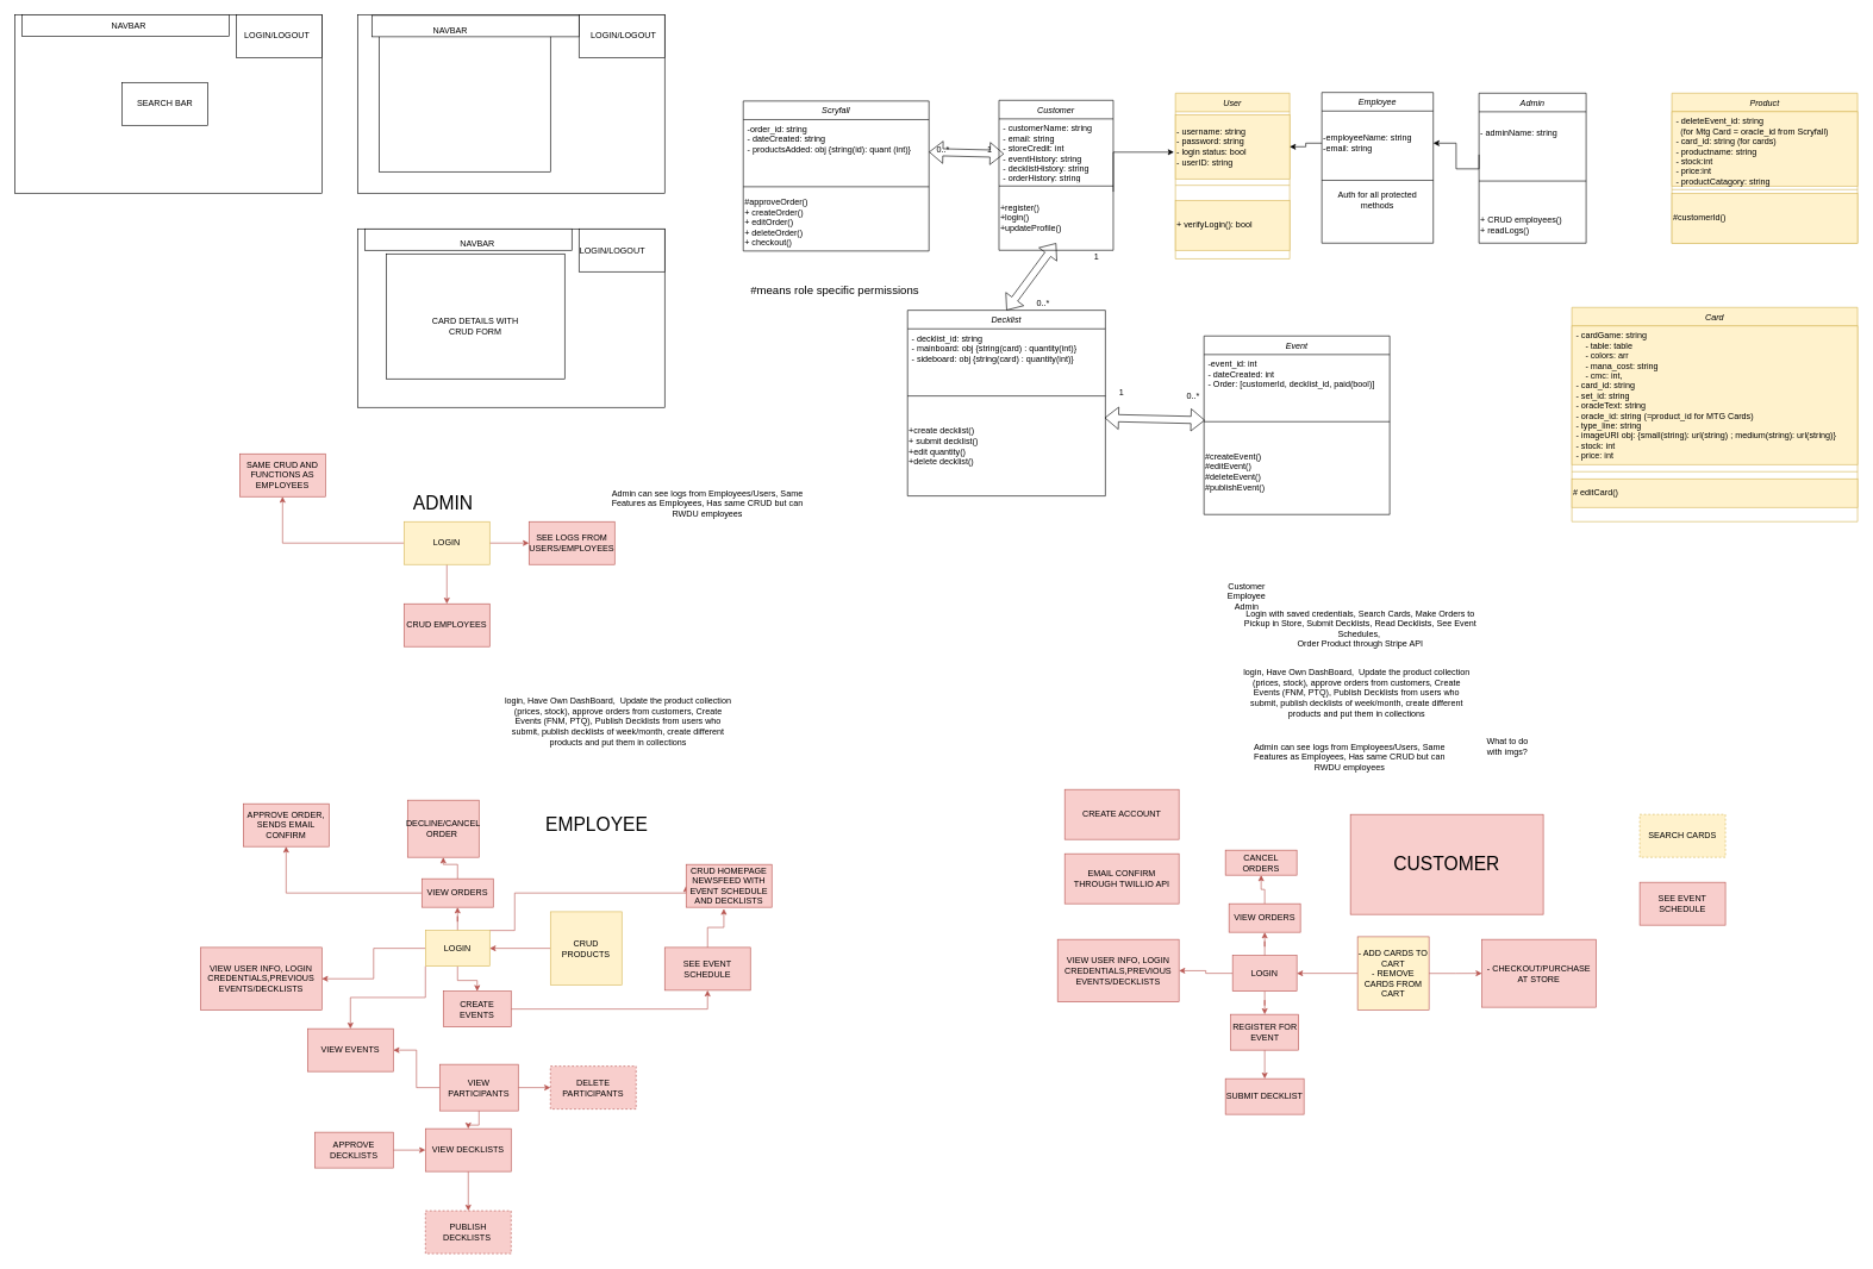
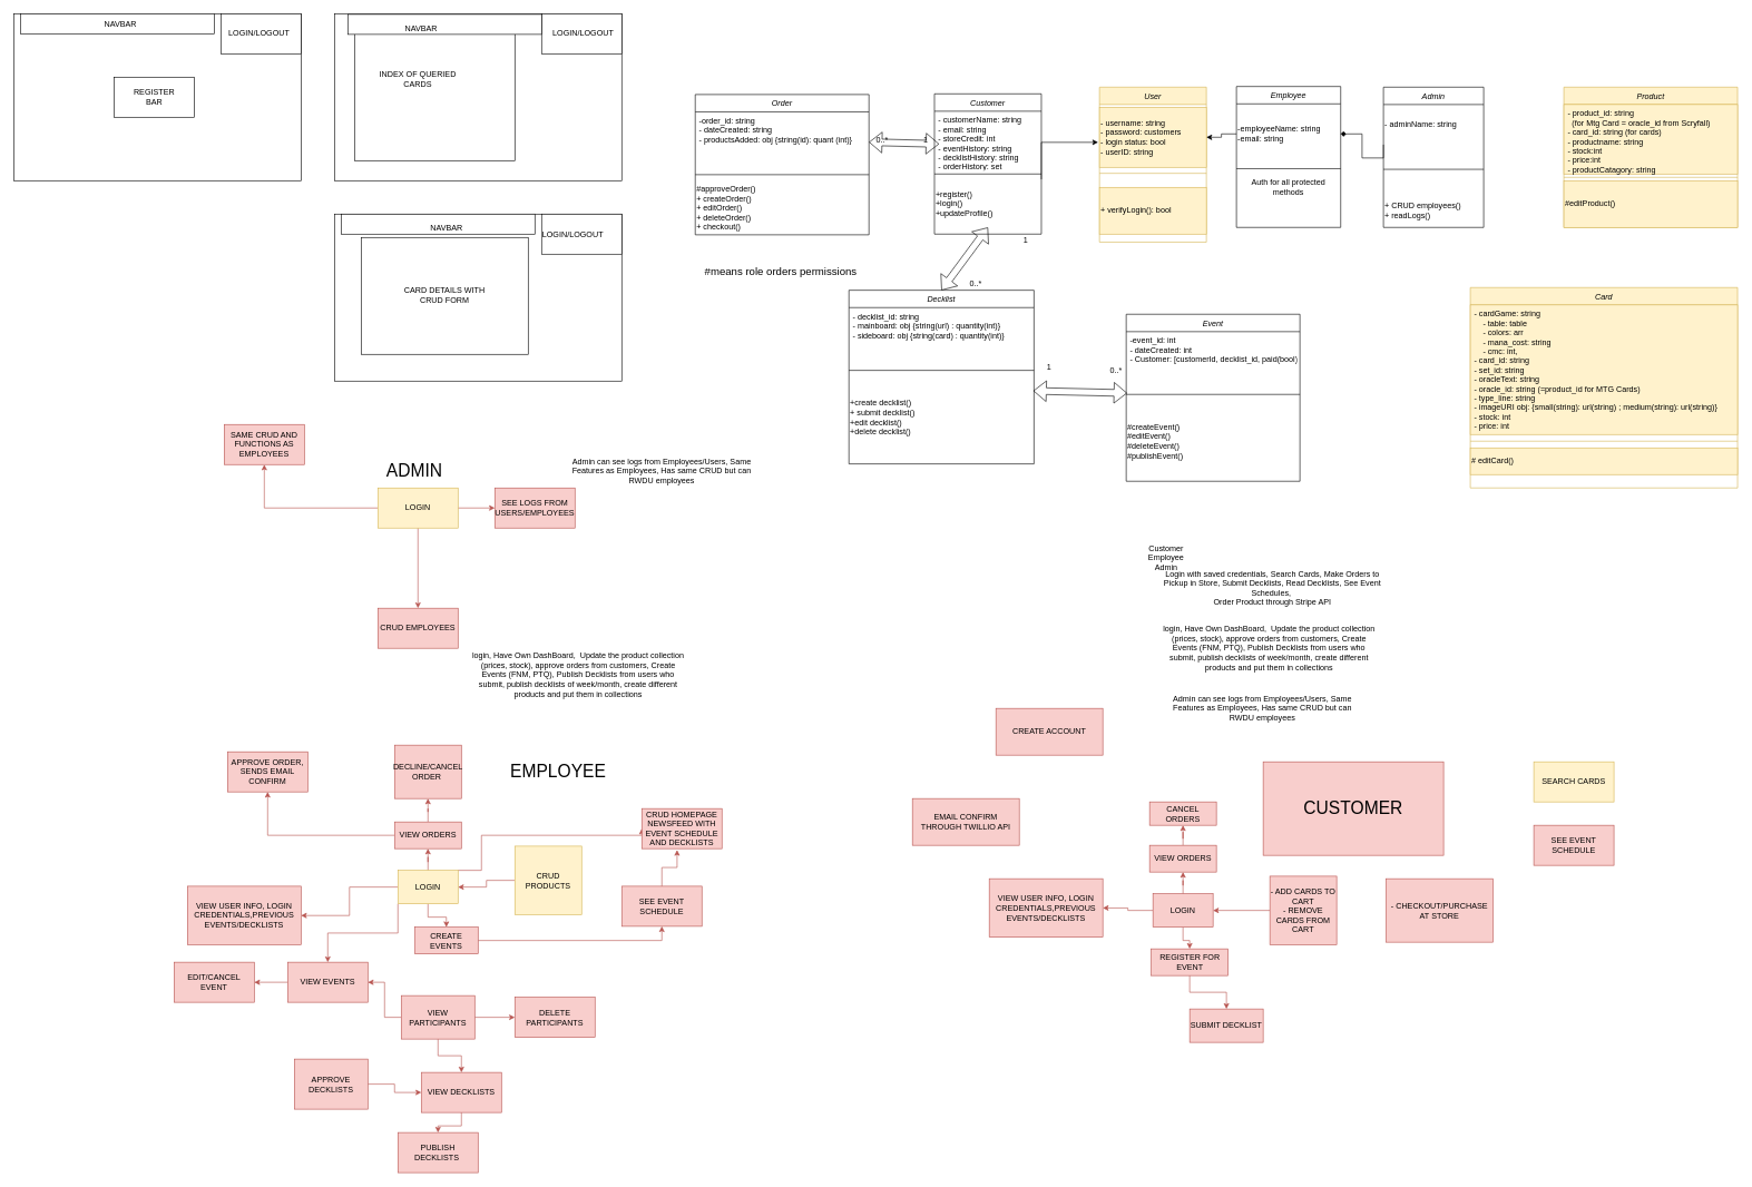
+ <mxCell id="131" value="INDEX OF QUERIED CARDS" style="text;html=1;strokeColor=none;fillColor=none;align=center;verticalAlign=middle;whiteSpace=wrap;rounded=0;" vertex="1" parent="1"><mxGeometry x="550" y="56" width="150" height="124" as="geometry" /></mxCell>
- <mxCell id="130" value="SEARCH BAR" style="text;html=1;strokeColor=none;fillColor=none;align=center;verticalAlign=middle;whiteSpace=wrap;rounded=0;" vertex="1" parent="1"><mxGeometry x="187.5" y="115" width="85" height="59" as="geometry" /></mxCell>
+ <mxCell id="130" value="REGISTER BAR" style="text;html=1;strokeColor=none;fillColor=none;align=center;verticalAlign=middle;whiteSpace=wrap;rounded=0;" vertex="1" parent="1"><mxGeometry x="187.5" y="115" width="85" height="59" as="geometry" /></mxCell>
- <mxCell id="110" value="Scryfall" style="swimlane;fontStyle=2;align=center;verticalAlign=top;childLayout=stackLayout;horizontal=1;startSize=26;horizontalStack=0;resizeParent=1;resizeLast=0;collapsible=1;marginBottom=0;rounded=0;shadow=0;strokeWidth=1;" parent="1" vertex="1"><mxGeometry x="1040" y="141" width="260" height="210" as="geometry"><mxRectangle x="230" y="140" width="160" height="26" as="alternateBounds" /></mxGeometry></mxCell>
+ <mxCell id="110" value="Order" style="swimlane;fontStyle=2;align=center;verticalAlign=top;childLayout=stackLayout;horizontal=1;startSize=26;horizontalStack=0;resizeParent=1;resizeLast=0;collapsible=1;marginBottom=0;rounded=0;shadow=0;strokeWidth=1;" parent="1" vertex="1"><mxGeometry x="1040" y="141" width="260" height="210" as="geometry"><mxRectangle x="230" y="140" width="160" height="26" as="alternateBounds" /></mxGeometry></mxCell>
- <mxCell id="98" value="- deleteEvent_id: string&#10;  (for Mtg Card = oracle_id from Scryfall)&#10;- card_id: string (for cards)&#10;- productname: string&#10;- stock:int&#10;- price:int &#10;- productCatagory: string" style="text;align=left;verticalAlign=top;spacingLeft=4;spacingRight=4;overflow=hidden;rotatable=0;points=[[0,0.5],[1,0.5]];portConstraint=eastwest;fillColor=#fff2cc;strokeColor=#d6b656;" parent="97" vertex="1"><mxGeometry y="26" width="260" height="104" as="geometry" /></mxCell>
+ <mxCell id="98" value="- product_id: string&#10;  (for Mtg Card = oracle_id from Scryfall)&#10;- card_id: string (for cards)&#10;- productname: string&#10;- stock:int&#10;- price:int &#10;- productCatagory: string" style="text;align=left;verticalAlign=top;spacingLeft=4;spacingRight=4;overflow=hidden;rotatable=0;points=[[0,0.5],[1,0.5]];portConstraint=eastwest;fillColor=#fff2cc;strokeColor=#d6b656;" parent="97" vertex="1"><mxGeometry y="26" width="260" height="104" as="geometry" /></mxCell>
- <mxCell id="73" value="- customerName: string &#10;- email: string&#10;- storeCredit: int&#10;- eventHistory: string&#10;- decklistHistory: string&#10;- orderHistory: string" style="text;align=left;verticalAlign=top;spacingLeft=4;spacingRight=4;overflow=hidden;rotatable=0;points=[[0,0.5],[1,0.5]];portConstraint=eastwest;" parent="72" vertex="1"><mxGeometry y="26" width="160" height="84" as="geometry" /></mxCell>
+ <mxCell id="73" value="- customerName: string &#10;- email: string&#10;- storeCredit: int&#10;- eventHistory: string&#10;- decklistHistory: string&#10;- orderHistory: set" style="text;align=left;verticalAlign=top;spacingLeft=4;spacingRight=4;overflow=hidden;rotatable=0;points=[[0,0.5],[1,0.5]];portConstraint=eastwest;" parent="72" vertex="1"><mxGeometry y="26" width="160" height="84" as="geometry" /></mxCell>
- <mxCell id="118" style="edgeStyle=orthogonalEdgeStyle;rounded=0;orthogonalLoop=1;jettySize=auto;html=1;exitX=0;exitY=1;exitDx=0;exitDy=0;entryX=1;entryY=0.5;entryDx=0;entryDy=0;" parent="1" source="106" target="102" edge="1"><mxGeometry relative="1" as="geometry" /></mxCell>
+ <mxCell id="118" style="edgeStyle=orthogonalEdgeStyle;rounded=0;orthogonalLoop=1;jettySize=auto;html=1;exitX=0;exitY=1;exitDx=0;exitDy=0;entryX=1;entryY=0.5;entryDx=0;entryDy=0;endArrow=diamond;" parent="1" source="106" target="102" edge="1"><mxGeometry relative="1" as="geometry" /></mxCell>
- <mxCell id="77" value="- username: string&lt;br&gt;&lt;div&gt;&lt;span&gt;- password: string&lt;/span&gt;&lt;/div&gt;&lt;div&gt;&lt;span&gt;- login status: bool&lt;/span&gt;&lt;/div&gt;&lt;div&gt;&lt;span&gt;- userID: string&lt;/span&gt;&lt;/div&gt;" style="text;html=1;strokeColor=#d6b656;fillColor=#fff2cc;align=left;verticalAlign=middle;whiteSpace=wrap;rounded=0;" parent="1" vertex="1"><mxGeometry x="1645" y="160" width="160" height="90" as="geometry" /></mxCell>
+ <mxCell id="77" value="- username: string&lt;br&gt;&lt;div&gt;&lt;span&gt;- password: customers&lt;/span&gt;&lt;/div&gt;&lt;div&gt;&lt;span&gt;- login status: bool&lt;/span&gt;&lt;/div&gt;&lt;div&gt;&lt;span&gt;- userID: string&lt;/span&gt;&lt;/div&gt;" style="text;html=1;strokeColor=#d6b656;fillColor=#fff2cc;align=left;verticalAlign=middle;whiteSpace=wrap;rounded=0;" parent="1" vertex="1"><mxGeometry x="1645" y="160" width="160" height="90" as="geometry" /></mxCell>
- <mxCell id="100" value="#customerId()" style="text;html=1;strokeColor=#d6b656;fillColor=#fff2cc;align=left;verticalAlign=middle;whiteSpace=wrap;rounded=0;" parent="97" vertex="1"><mxGeometry y="140" width="260" height="70" as="geometry" /></mxCell>
+ <mxCell id="100" value="#editProduct()" style="text;html=1;strokeColor=#d6b656;fillColor=#fff2cc;align=left;verticalAlign=middle;whiteSpace=wrap;rounded=0;" parent="97" vertex="1"><mxGeometry y="140" width="260" height="70" as="geometry" /></mxCell>
- <mxCell id="119" value="#means role specific permissions&amp;nbsp;" style="text;html=1;strokeColor=none;fillColor=none;align=center;verticalAlign=middle;whiteSpace=wrap;rounded=0;fontSize=16;" parent="1" vertex="1"><mxGeometry x="1012.5" y="395" width="315" height="20" as="geometry" /></mxCell>
+ <mxCell id="119" value="#means role orders permissions&amp;nbsp;" style="text;html=1;strokeColor=none;fillColor=none;align=center;verticalAlign=middle;whiteSpace=wrap;rounded=0;fontSize=16;" parent="1" vertex="1"><mxGeometry x="1012.5" y="395" width="315" height="20" as="geometry" /></mxCell>
- <mxCell id="132" value="CARD DETAILS WITH CRUD FORM" style="text;html=1;strokeColor=none;fillColor=none;align=center;verticalAlign=middle;whiteSpace=wrap;rounded=0;" vertex="1" parent="1"><mxGeometry x="590" y="395" width="150" height="124" as="geometry" /></mxCell>
+ <mxCell id="132" value="CARD DETAILS WITH CRUD FORM" style="text;html=1;strokeColor=none;fillColor=none;align=center;verticalAlign=middle;whiteSpace=wrap;rounded=0;" vertex="1" parent="1"><mxGeometry x="590" y="380" width="150" height="124" as="geometry" /></mxCell>
- <mxCell id="80" value="- decklist_id: string&#10;- mainboard: obj {string(card) : quantity(int)}&#10;- sideboard: obj {string(card) : quantity(int)}" style="text;align=left;verticalAlign=top;spacingLeft=4;spacingRight=4;overflow=hidden;rotatable=0;points=[[0,0.5],[1,0.5]];portConstraint=eastwest;" parent="79" vertex="1"><mxGeometry y="26" width="277" height="84" as="geometry" /></mxCell>
+ <mxCell id="80" value="- decklist_id: string&#10;- mainboard: obj {string(url) : quantity(int)}&#10;- sideboard: obj {string(card) : quantity(int)}" style="text;align=left;verticalAlign=top;spacingLeft=4;spacingRight=4;overflow=hidden;rotatable=0;points=[[0,0.5],[1,0.5]];portConstraint=eastwest;" parent="79" vertex="1"><mxGeometry y="26" width="277" height="84" as="geometry" /></mxCell>
- <mxCell id="85" value="-event_id: int&#10;- dateCreated: int&#10;- Order: [customerId, decklist_id, paid(bool)]" style="text;align=left;verticalAlign=top;spacingLeft=4;spacingRight=4;overflow=hidden;rotatable=0;points=[[0,0.5],[1,0.5]];portConstraint=eastwest;" parent="84" vertex="1"><mxGeometry y="26" width="260" height="84" as="geometry" /></mxCell>
+ <mxCell id="85" value="-event_id: int&#10;- dateCreated: int&#10;- Customer: [customerId, decklist_id, paid(bool)]" style="text;align=left;verticalAlign=top;spacingLeft=4;spacingRight=4;overflow=hidden;rotatable=0;points=[[0,0.5],[1,0.5]];portConstraint=eastwest;" parent="84" vertex="1"><mxGeometry y="26" width="260" height="84" as="geometry" /></mxCell>
- <mxCell id="82" value="+create decklist()&lt;br&gt;+ submit decklist()&lt;br&gt;&lt;div&gt;&lt;span&gt;+edit quantity()&lt;/span&gt;&lt;/div&gt;&lt;div&gt;&lt;span&gt;+delete decklist()&lt;/span&gt;&lt;/div&gt;" style="text;html=1;strokeColor=none;fillColor=none;align=left;verticalAlign=middle;whiteSpace=wrap;rounded=0;" parent="79" vertex="1"><mxGeometry y="130" width="277" height="120" as="geometry" /></mxCell>
+ <mxCell id="82" value="+create decklist()&lt;br&gt;+ submit decklist()&lt;br&gt;&lt;div&gt;&lt;span&gt;+edit decklist()&lt;/span&gt;&lt;/div&gt;&lt;div&gt;&lt;span&gt;+delete decklist()&lt;/span&gt;&lt;/div&gt;" style="text;html=1;strokeColor=none;fillColor=none;align=left;verticalAlign=middle;whiteSpace=wrap;rounded=0;" parent="79" vertex="1"><mxGeometry y="130" width="277" height="120" as="geometry" /></mxCell>
- <mxCell id="69" value="CRUD EMPLOYEES" style="rounded=0;whiteSpace=wrap;html=1;fontSize=12;fillColor=#f8cecc;strokeColor=#b85450;" parent="1" vertex="1"><mxGeometry x="565" y="845" width="120" height="60" as="geometry" /></mxCell>
+ <mxCell id="69" value="CRUD EMPLOYEES" style="rounded=0;whiteSpace=wrap;html=1;fontSize=12;fillColor=#f8cecc;strokeColor=#b85450;" parent="1" vertex="1"><mxGeometry x="565" y="910" width="120" height="60" as="geometry" /></mxCell>
- <mxCell id="7" value="What to do with imgs?" style="text;html=1;strokeColor=none;fillColor=none;align=center;verticalAlign=middle;whiteSpace=wrap;rounded=0;" parent="1" vertex="1"><mxGeometry x="2070" y="1005" width="80" height="80" as="geometry" /></mxCell>
- <mxCell id="26" value="CREATE ACCOUNT" style="rounded=0;whiteSpace=wrap;html=1;fillColor=#f8cecc;strokeColor=#b85450;" parent="1" vertex="1"><mxGeometry x="1490" y="1105" width="160" height="70" as="geometry" /></mxCell>
+ <mxCell id="26" value="CREATE ACCOUNT" style="rounded=0;whiteSpace=wrap;html=1;fillColor=#f8cecc;strokeColor=#b85450;" parent="1" vertex="1"><mxGeometry x="1490" y="1060" width="160" height="70" as="geometry" /></mxCell>
- <mxCell id="46" value="DECLINE/CANCEL ORDER&amp;nbsp;" style="whiteSpace=wrap;html=1;rounded=0;fillColor=#f8cecc;strokeColor=#b85450;" parent="1" vertex="1"><mxGeometry x="570" y="1120" width="100" height="80" as="geometry" /></mxCell>
+ <mxCell id="46" value="DECLINE/CANCEL ORDER&amp;nbsp;" style="whiteSpace=wrap;html=1;rounded=0;fillColor=#f8cecc;strokeColor=#b85450;" parent="1" vertex="1"><mxGeometry x="590" y="1115" width="100" height="80" as="geometry" /></mxCell>
- <mxCell id="13" value="SEARCH CARDS" style="rounded=0;whiteSpace=wrap;html=1;fillColor=#fff2cc;strokeColor=#d6b656;dashed=1;" parent="1" vertex="1"><mxGeometry x="2295" y="1140" width="120" height="60" as="geometry" /></mxCell>
+ <mxCell id="13" value="SEARCH CARDS" style="rounded=0;whiteSpace=wrap;html=1;fillColor=#fff2cc;strokeColor=#d6b656;" parent="1" vertex="1"><mxGeometry x="2295" y="1140" width="120" height="60" as="geometry" /></mxCell>
- <mxCell id="24" value="CANCEL ORDERS" style="whiteSpace=wrap;html=1;rounded=0;fillColor=#f8cecc;strokeColor=#b85450;" parent="1" vertex="1"><mxGeometry x="1715" y="1190" width="100" height="35" as="geometry" /></mxCell>
+ <mxCell id="24" value="CANCEL ORDERS" style="whiteSpace=wrap;html=1;rounded=0;fillColor=#f8cecc;strokeColor=#b85450;" parent="1" vertex="1"><mxGeometry x="1720" y="1200" width="100" height="35" as="geometry" /></mxCell>
- <mxCell id="27" value="EMAIL CONFIRM THROUGH TWILLIO API" style="rounded=0;whiteSpace=wrap;html=1;fillColor=#f8cecc;strokeColor=#b85450;" parent="1" vertex="1"><mxGeometry x="1490" y="1195" width="160" height="70" as="geometry" /></mxCell>
+ <mxCell id="27" value="EMAIL CONFIRM THROUGH TWILLIO API" style="rounded=0;whiteSpace=wrap;html=1;fillColor=#f8cecc;strokeColor=#b85450;" parent="1" vertex="1"><mxGeometry x="1365" y="1195" width="160" height="70" as="geometry" /></mxCell>
- <mxCell id="38" value="CRUD PRODUCTS" style="rounded=0;whiteSpace=wrap;html=1;direction=west;fillColor=#fff2cc;strokeColor=#d6b656;" parent="1" vertex="1"><mxGeometry x="770" y="1276.25" width="100" height="102.5" as="geometry" /></mxCell>
+ <mxCell id="38" value="CRUD PRODUCTS" style="rounded=0;whiteSpace=wrap;html=1;direction=west;fillColor=#fff2cc;strokeColor=#d6b656;" parent="1" vertex="1"><mxGeometry x="770" y="1266.25" width="100" height="102.5" as="geometry" /></mxCell>
- <mxCell id="17" value="- ADD CARDS TO CART&lt;br&gt;- REMOVE CARDS FROM CART&lt;br&gt;" style="rounded=0;whiteSpace=wrap;html=1;direction=west;fillColor=#fff2cc;strokeColor=#b85450;" parent="1" vertex="1"><mxGeometry x="1900" y="1311.25" width="100" height="102.5" as="geometry" /></mxCell>
+ <mxCell id="17" value="- ADD CARDS TO CART&lt;br&gt;- REMOVE CARDS FROM CART&lt;br&gt;" style="rounded=0;whiteSpace=wrap;html=1;direction=west;fillColor=#f8cecc;strokeColor=#b85450;" parent="1" vertex="1"><mxGeometry x="1900" y="1311.25" width="100" height="102.5" as="geometry" /></mxCell>
- <mxCell id="15" value="" style="edgeStyle=orthogonalEdgeStyle;rounded=0;orthogonalLoop=1;jettySize=auto;html=1;fillColor=#f8cecc;strokeColor=#b85450;" parent="1" source="17" target="18" edge="1"><mxGeometry relative="1" as="geometry" /></mxCell>
- <mxCell id="40" value="CREATE EVENTS" style="rounded=0;whiteSpace=wrap;html=1;direction=west;fillColor=#f8cecc;strokeColor=#b85450;" parent="1" vertex="1"><mxGeometry x="620" y="1387.5" width="95" height="50" as="geometry" /></mxCell>
+ <mxCell id="40" value="CREATE EVENTS" style="rounded=0;whiteSpace=wrap;html=1;direction=west;fillColor=#f8cecc;strokeColor=#b85450;" parent="1" vertex="1"><mxGeometry x="620" y="1387.5" width="95" height="40" as="geometry" /></mxCell>
- <mxCell id="20" value="REGISTER FOR EVENT" style="rounded=0;whiteSpace=wrap;html=1;direction=west;fillColor=#f8cecc;strokeColor=#b85450;" parent="1" vertex="1"><mxGeometry x="1722.5" y="1420" width="95" height="50" as="geometry" /></mxCell>
+ <mxCell id="20" value="REGISTER FOR EVENT" style="rounded=0;whiteSpace=wrap;html=1;direction=west;fillColor=#f8cecc;strokeColor=#b85450;" parent="1" vertex="1"><mxGeometry x="1722.5" y="1420" width="115" height="40" as="geometry" /></mxCell>
+ <mxCell id="54" value="EDIT/CANCEL EVENT" style="whiteSpace=wrap;html=1;rounded=0;fillColor=#f8cecc;strokeColor=#b85450;" parent="1" vertex="1"><mxGeometry x="260" y="1440" width="120" height="60" as="geometry" /></mxCell>
+ <mxCell id="50" value="" style="edgeStyle=orthogonalEdgeStyle;rounded=0;orthogonalLoop=1;jettySize=auto;html=1;fontSize=12;fillColor=#f8cecc;strokeColor=#b85450;" parent="1" source="51" target="54" edge="1"><mxGeometry relative="1" as="geometry" /></mxCell>
- <mxCell id="58" value="VIEW PARTICIPANTS" style="rounded=0;whiteSpace=wrap;html=1;fontSize=12;fillColor=#f8cecc;strokeColor=#b85450;" parent="1" vertex="1"><mxGeometry x="615" y="1490" width="110" height="65" as="geometry" /></mxCell>
+ <mxCell id="58" value="VIEW PARTICIPANTS" style="rounded=0;whiteSpace=wrap;html=1;fontSize=12;fillColor=#f8cecc;strokeColor=#b85450;" parent="1" vertex="1"><mxGeometry x="600" y="1490" width="110" height="65" as="geometry" /></mxCell>
- <mxCell id="60" value="DELETE PARTICIPANTS" style="whiteSpace=wrap;html=1;rounded=0;fillColor=#f8cecc;strokeColor=#b85450;dashed=1;" parent="1" vertex="1"><mxGeometry x="770" y="1492.5" width="120" height="60" as="geometry" /></mxCell>
+ <mxCell id="60" value="DELETE PARTICIPANTS" style="whiteSpace=wrap;html=1;rounded=0;fillColor=#f8cecc;strokeColor=#b85450;" parent="1" vertex="1"><mxGeometry x="770" y="1492.5" width="120" height="60" as="geometry" /></mxCell>
- <mxCell id="21" value="SUBMIT DECKLIST" style="rounded=0;whiteSpace=wrap;html=1;direction=west;fillColor=#f8cecc;strokeColor=#b85450;" parent="1" vertex="1"><mxGeometry x="1715" y="1510" width="110" height="50" as="geometry" /></mxCell>
+ <mxCell id="21" value="SUBMIT DECKLIST" style="rounded=0;whiteSpace=wrap;html=1;direction=west;fillColor=#f8cecc;strokeColor=#b85450;" parent="1" vertex="1"><mxGeometry x="1780" y="1510" width="110" height="50" as="geometry" /></mxCell>
- <mxCell id="42" value="APPROVE DECKLISTS" style="rounded=0;whiteSpace=wrap;html=1;direction=west;fillColor=#f8cecc;strokeColor=#b85450;" parent="1" vertex="1"><mxGeometry x="440" y="1585" width="110" height="50" as="geometry" /></mxCell>
+ <mxCell id="42" value="APPROVE DECKLISTS" style="rounded=0;whiteSpace=wrap;html=1;direction=west;fillColor=#f8cecc;strokeColor=#b85450;" parent="1" vertex="1"><mxGeometry x="440" y="1585" width="110" height="75" as="geometry" /></mxCell>
- <mxCell id="53" value="VIEW DECKLISTS" style="rounded=0;whiteSpace=wrap;html=1;fontSize=12;fillColor=#f8cecc;strokeColor=#b85450;" parent="1" vertex="1"><mxGeometry x="595" y="1580" width="120" height="60" as="geometry" /></mxCell>
+ <mxCell id="53" value="VIEW DECKLISTS" style="rounded=0;whiteSpace=wrap;html=1;fontSize=12;fillColor=#f8cecc;strokeColor=#b85450;" parent="1" vertex="1"><mxGeometry x="630" y="1605" width="120" height="60" as="geometry" /></mxCell>
- <mxCell id="59" value="PUBLISH DECKLISTS&amp;nbsp;" style="rounded=0;whiteSpace=wrap;html=1;fontSize=12;fillColor=#f8cecc;strokeColor=#b85450;dashed=1;" parent="1" vertex="1"><mxGeometry x="595" y="1695" width="120" height="60" as="geometry" /></mxCell>
+ <mxCell id="59" value="PUBLISH DECKLISTS&amp;nbsp;" style="rounded=0;whiteSpace=wrap;html=1;fontSize=12;fillColor=#f8cecc;strokeColor=#b85450;" parent="1" vertex="1"><mxGeometry x="595" y="1695" width="120" height="60" as="geometry" /></mxCell>
